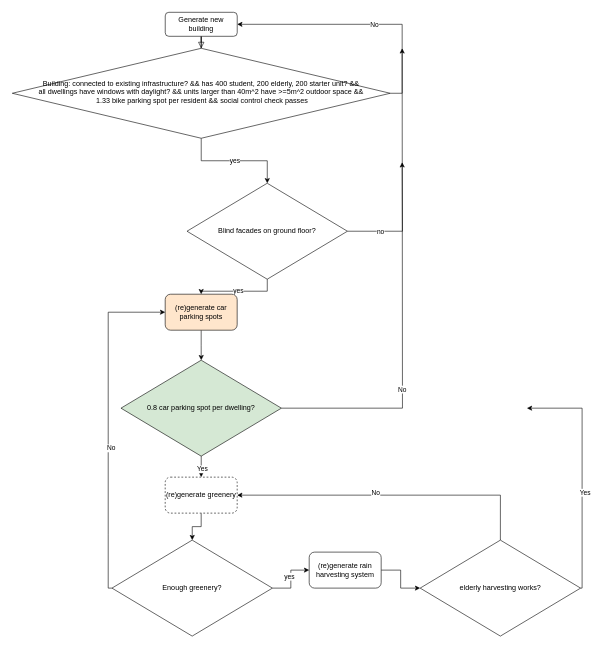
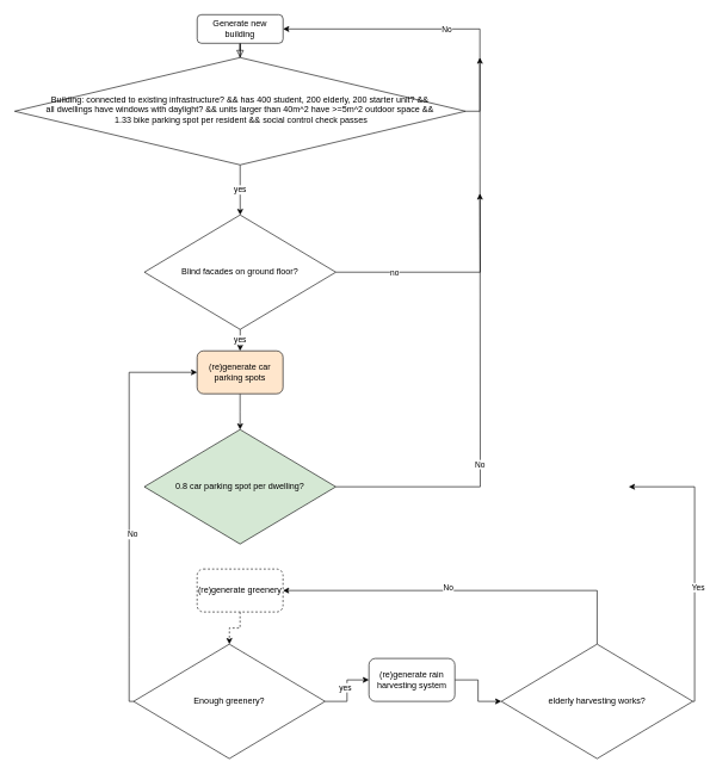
- <mxCell id="32" value="Blind facades on ground floor?" style="rhombus;whiteSpace=wrap;html=1;" parent="1" vertex="1"><mxGeometry x="311.25" y="305" width="267.5" height="160" as="geometry" /></mxCell>
+ <mxCell id="32" value="Blind facades on ground floor?" style="rhombus;whiteSpace=wrap;html=1;" parent="1" vertex="1"><mxGeometry x="201.25" y="300" width="267.5" height="160" as="geometry" /></mxCell>
- <mxCell id="10" style="edgeStyle=orthogonalEdgeStyle;rounded=0;orthogonalLoop=1;jettySize=auto;html=1;entryX=0.5;entryY=0;entryDx=0;entryDy=0;" parent="1" source="12" target="26" edge="1"><mxGeometry relative="1" as="geometry"><mxPoint x="334.92" y="900" as="targetPoint" /></mxGeometry></mxCell>
- <mxCell id="11" value="Yes" style="edgeLabel;html=1;align=center;verticalAlign=middle;resizable=0;points=[];" parent="10" vertex="1" connectable="0"><mxGeometry x="0.278" y="2" relative="1" as="geometry"><mxPoint as="offset" /></mxGeometry></mxCell>
- <mxCell id="25" style="edgeStyle=orthogonalEdgeStyle;rounded=0;orthogonalLoop=1;jettySize=auto;html=1;" parent="1" source="26" target="17" edge="1"><mxGeometry relative="1" as="geometry" /></mxCell>
+ <mxCell id="25" style="edgeStyle=orthogonalEdgeStyle;rounded=0;orthogonalLoop=1;jettySize=auto;html=1;dashed=1;" parent="1" source="26" target="17" edge="1"><mxGeometry relative="1" as="geometry" /></mxCell>
